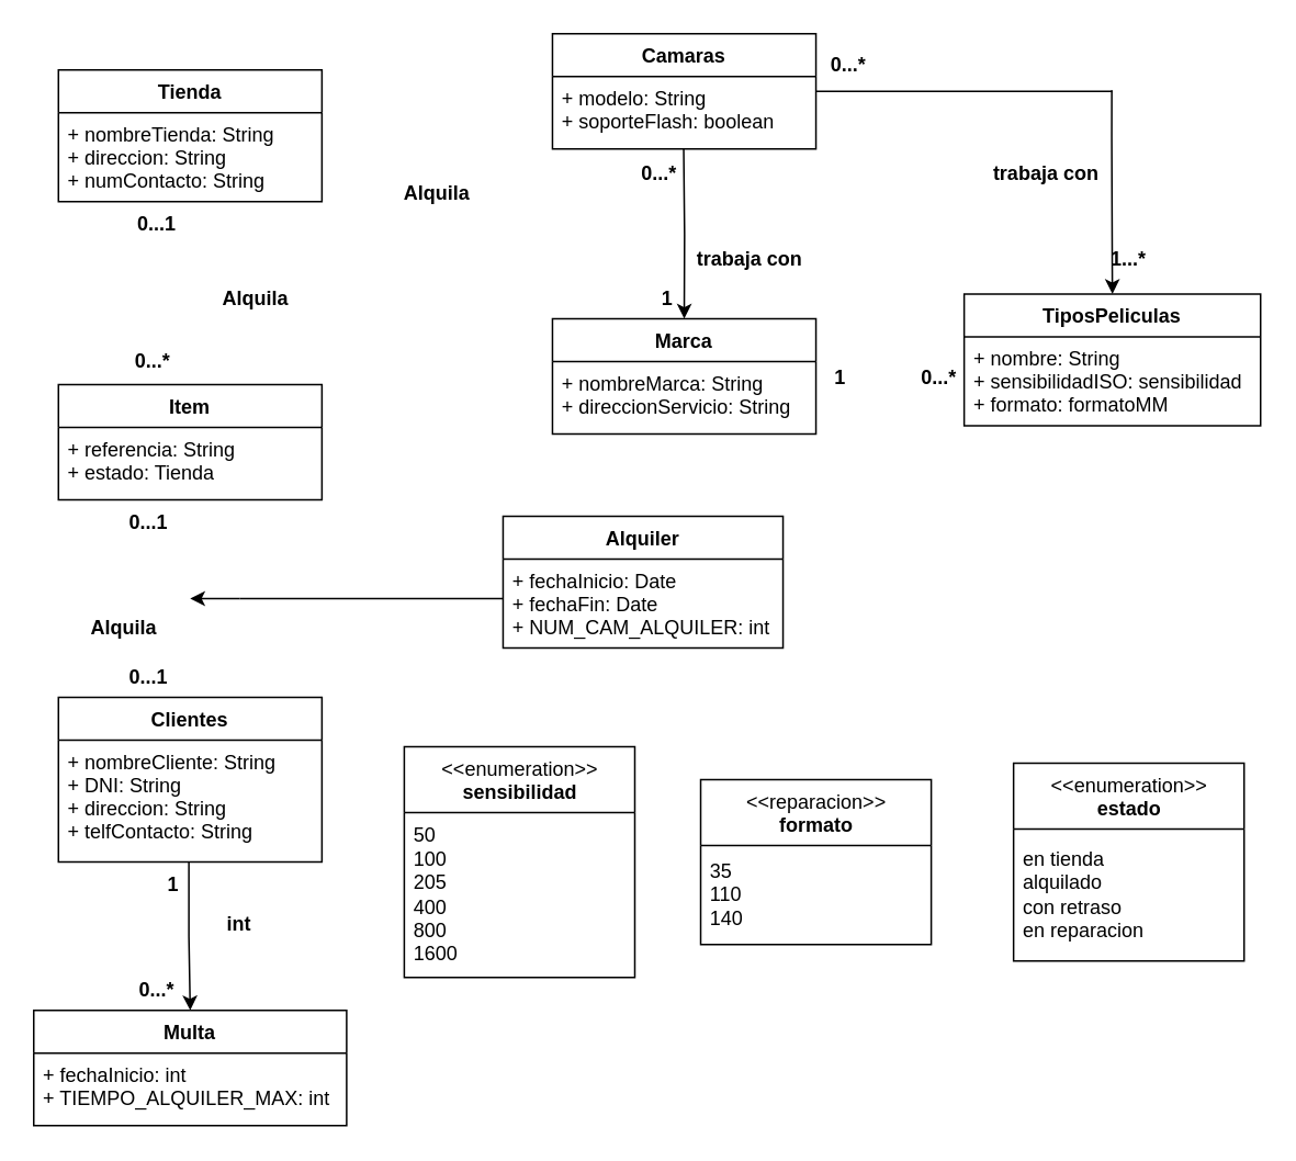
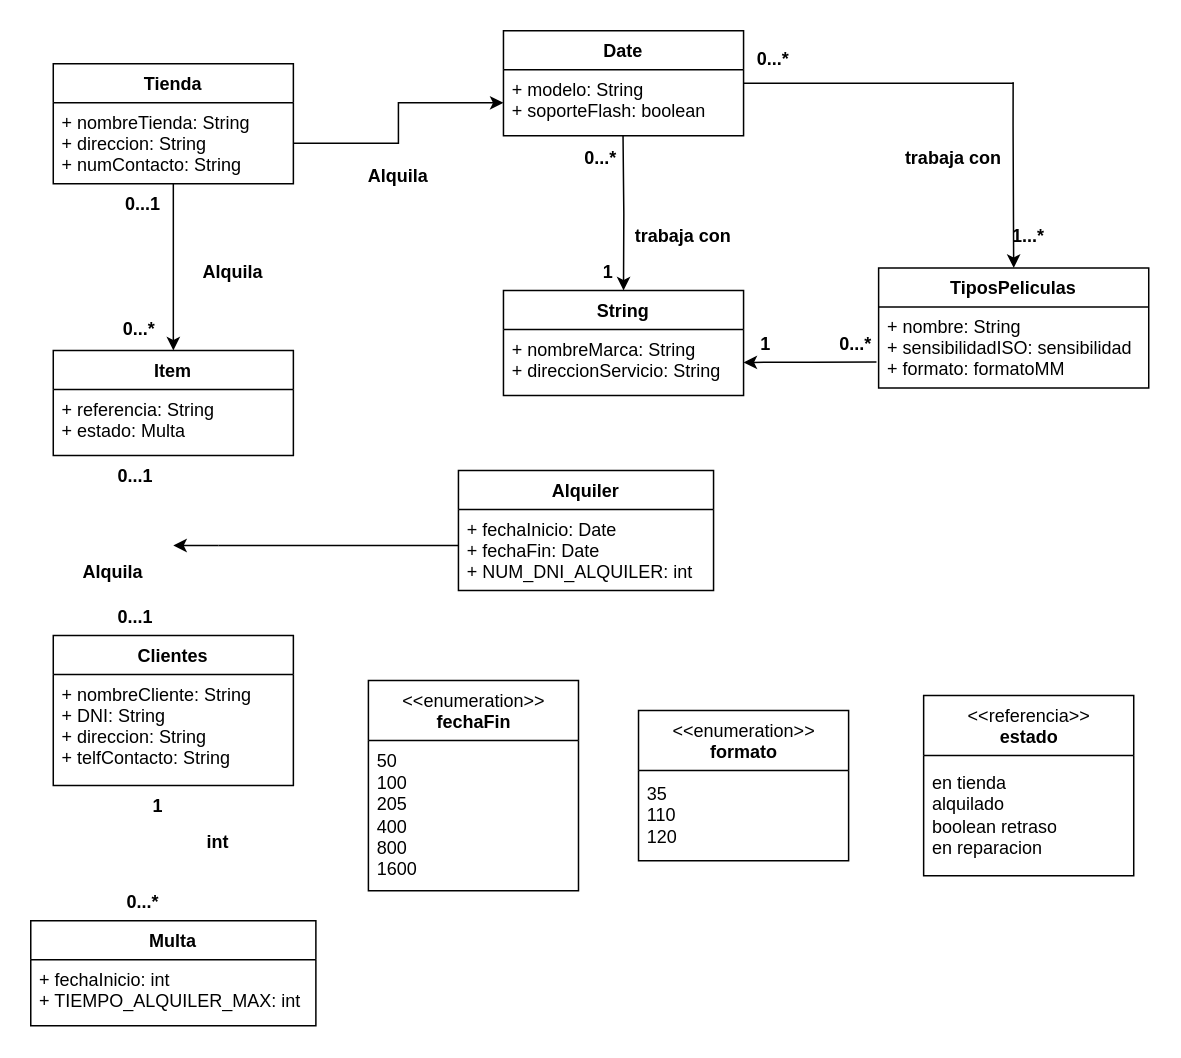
- <mxCell id="5" value="Camaras" style="swimlane;fontStyle=1;align=center;verticalAlign=top;childLayout=stackLayout;horizontal=1;startSize=26;horizontalStack=0;resizeParent=1;resizeParentMax=0;resizeLast=0;collapsible=1;marginBottom=0;" vertex="1" parent="1"><mxGeometry x="335" y="20" width="160" height="70" as="geometry" /></mxCell>
+ <mxCell id="5" value="Date" style="swimlane;fontStyle=1;align=center;verticalAlign=top;childLayout=stackLayout;horizontal=1;startSize=26;horizontalStack=0;resizeParent=1;resizeParentMax=0;resizeLast=0;collapsible=1;marginBottom=0;" vertex="1" parent="1"><mxGeometry x="335" y="20" width="160" height="70" as="geometry" /></mxCell>
+ <mxCell id="4" style="edgeStyle=orthogonalEdgeStyle;rounded=0;orthogonalLoop=1;jettySize=auto;html=1;entryX=0;entryY=0.5;entryDx=0;entryDy=0;exitX=1;exitY=0.5;exitDx=0;exitDy=0;" edge="1" parent="1" source="3" target="6"><mxGeometry relative="1" as="geometry"><mxPoint x="285" y="77" as="sourcePoint" /></mxGeometry></mxCell>
+ <mxCell id="36" style="edgeStyle=orthogonalEdgeStyle;rounded=0;orthogonalLoop=1;jettySize=auto;html=1;entryX=0.5;entryY=0;entryDx=0;entryDy=0;exitX=0.5;exitY=1;exitDx=0;exitDy=0;" edge="1" parent="1" source="2" target="18"><mxGeometry relative="1" as="geometry"><mxPoint x="115" y="133" as="sourcePoint" /></mxGeometry></mxCell>
- <mxCell id="10" value="Marca" style="swimlane;fontStyle=1;align=center;verticalAlign=top;childLayout=stackLayout;horizontal=1;startSize=26;horizontalStack=0;resizeParent=1;resizeParentMax=0;resizeLast=0;collapsible=1;marginBottom=0;" vertex="1" parent="1"><mxGeometry x="335" y="193" width="160" height="70" as="geometry" /></mxCell>
+ <mxCell id="10" value="String" style="swimlane;fontStyle=1;align=center;verticalAlign=top;childLayout=stackLayout;horizontal=1;startSize=26;horizontalStack=0;resizeParent=1;resizeParentMax=0;resizeLast=0;collapsible=1;marginBottom=0;" vertex="1" parent="1"><mxGeometry x="335" y="193" width="160" height="70" as="geometry" /></mxCell>
+ <mxCell id="12" style="edgeStyle=orthogonalEdgeStyle;rounded=0;orthogonalLoop=1;jettySize=auto;html=1;entryX=1;entryY=0.5;entryDx=0;entryDy=0;exitX=-0.008;exitY=0.681;exitDx=0;exitDy=0;exitPerimeter=0;" edge="1" parent="1" source="9" target="11"><mxGeometry relative="1" as="geometry"><mxPoint x="525" y="245" as="sourcePoint" /></mxGeometry></mxCell>
- <mxCell id="19" value="+ referencia: String&#10;+ estado: Tienda" style="text;strokeColor=none;fillColor=none;align=left;verticalAlign=top;spacingLeft=4;spacingRight=4;overflow=hidden;rotatable=0;points=[[0,0.5],[1,0.5]];portConstraint=eastwest;" vertex="1" parent="18"><mxGeometry y="26" width="160" height="44" as="geometry" /></mxCell>
+ <mxCell id="19" value="+ referencia: String&#10;+ estado: Multa" style="text;strokeColor=none;fillColor=none;align=left;verticalAlign=top;spacingLeft=4;spacingRight=4;overflow=hidden;rotatable=0;points=[[0,0.5],[1,0.5]];portConstraint=eastwest;" vertex="1" parent="18"><mxGeometry y="26" width="160" height="44" as="geometry" /></mxCell>
- <mxCell id="29" value="+ fechaInicio: Date&#10;+ fechaFin: Date&#10;+ NUM_CAM_ALQUILER: int" style="text;strokeColor=none;fillColor=none;align=left;verticalAlign=top;spacingLeft=4;spacingRight=4;overflow=hidden;rotatable=0;points=[[0,0.5],[1,0.5]];portConstraint=eastwest;" vertex="1" parent="28"><mxGeometry y="26" width="170" height="54" as="geometry" /></mxCell>
+ <mxCell id="29" value="+ fechaInicio: Date&#10;+ fechaFin: Date&#10;+ NUM_DNI_ALQUILER: int" style="text;strokeColor=none;fillColor=none;align=left;verticalAlign=top;spacingLeft=4;spacingRight=4;overflow=hidden;rotatable=0;points=[[0,0.5],[1,0.5]];portConstraint=eastwest;" vertex="1" parent="28"><mxGeometry y="26" width="170" height="54" as="geometry" /></mxCell>
- <mxCell id="20" value="&amp;lt;&amp;lt;enumeration&amp;gt;&amp;gt;&lt;br&gt;&lt;b&gt;sensibilidad&lt;/b&gt;" style="swimlane;fontStyle=0;align=center;verticalAlign=top;childLayout=stackLayout;horizontal=1;startSize=40;horizontalStack=0;resizeParent=1;resizeParentMax=0;resizeLast=0;collapsible=0;marginBottom=0;html=1;" vertex="1" parent="1"><mxGeometry x="245" y="453" width="140" height="140" as="geometry" /></mxCell>
+ <mxCell id="20" value="&amp;lt;&amp;lt;enumeration&amp;gt;&amp;gt;&lt;br&gt;&lt;b&gt;fechaFin&lt;/b&gt;" style="swimlane;fontStyle=0;align=center;verticalAlign=top;childLayout=stackLayout;horizontal=1;startSize=40;horizontalStack=0;resizeParent=1;resizeParentMax=0;resizeLast=0;collapsible=0;marginBottom=0;html=1;" vertex="1" parent="1"><mxGeometry x="245" y="453" width="140" height="140" as="geometry" /></mxCell>
- <mxCell id="22" value="&amp;lt;&amp;lt;enumeration&amp;gt;&amp;gt;&lt;br&gt;&lt;b&gt;estado&lt;/b&gt;" style="swimlane;fontStyle=0;align=center;verticalAlign=top;childLayout=stackLayout;horizontal=1;startSize=40;horizontalStack=0;resizeParent=1;resizeParentMax=0;resizeLast=0;collapsible=0;marginBottom=0;html=1;" vertex="1" parent="1"><mxGeometry x="615" y="463" width="140" height="120" as="geometry" /></mxCell>
+ <mxCell id="22" value="&amp;lt;&amp;lt;referencia&amp;gt;&amp;gt;&lt;br&gt;&lt;b&gt;estado&lt;/b&gt;" style="swimlane;fontStyle=0;align=center;verticalAlign=top;childLayout=stackLayout;horizontal=1;startSize=40;horizontalStack=0;resizeParent=1;resizeParentMax=0;resizeLast=0;collapsible=0;marginBottom=0;html=1;" vertex="1" parent="1"><mxGeometry x="615" y="463" width="140" height="120" as="geometry" /></mxCell>
- <mxCell id="24" value="&amp;lt;&amp;lt;reparacion&amp;gt;&amp;gt;&lt;br&gt;&lt;b&gt;formato&lt;/b&gt;" style="swimlane;fontStyle=0;align=center;verticalAlign=top;childLayout=stackLayout;horizontal=1;startSize=40;horizontalStack=0;resizeParent=1;resizeParentMax=0;resizeLast=0;collapsible=0;marginBottom=0;html=1;" vertex="1" parent="1"><mxGeometry x="425" y="473" width="140" height="100" as="geometry" /></mxCell>
+ <mxCell id="24" value="&amp;lt;&amp;lt;enumeration&amp;gt;&amp;gt;&lt;br&gt;&lt;b&gt;formato&lt;/b&gt;" style="swimlane;fontStyle=0;align=center;verticalAlign=top;childLayout=stackLayout;horizontal=1;startSize=40;horizontalStack=0;resizeParent=1;resizeParentMax=0;resizeLast=0;collapsible=0;marginBottom=0;html=1;" vertex="1" parent="1"><mxGeometry x="425" y="473" width="140" height="100" as="geometry" /></mxCell>
- <mxCell id="25" value="35&lt;br&gt;110&lt;br&gt;140" style="text;html=1;strokeColor=none;fillColor=none;align=left;verticalAlign=middle;spacingLeft=4;spacingRight=4;overflow=hidden;rotatable=0;points=[[0,0.5],[1,0.5]];portConstraint=eastwest;" vertex="1" parent="24"><mxGeometry y="40" width="140" height="60" as="geometry" /></mxCell>
+ <mxCell id="25" value="35&lt;br&gt;110&lt;br&gt;120" style="text;html=1;strokeColor=none;fillColor=none;align=left;verticalAlign=middle;spacingLeft=4;spacingRight=4;overflow=hidden;rotatable=0;points=[[0,0.5],[1,0.5]];portConstraint=eastwest;" vertex="1" parent="24"><mxGeometry y="40" width="140" height="60" as="geometry" /></mxCell>
- <mxCell id="23" value="en tienda&lt;br&gt;alquilado&lt;br&gt;con retraso&lt;br&gt;en reparacion" style="text;html=1;strokeColor=none;fillColor=none;align=left;verticalAlign=middle;spacingLeft=4;spacingRight=4;overflow=hidden;rotatable=0;points=[[0,0.5],[1,0.5]];portConstraint=eastwest;" vertex="1" parent="22"><mxGeometry y="40" width="140" height="80" as="geometry" /></mxCell>
+ <mxCell id="23" value="en tienda&lt;br&gt;alquilado&lt;br&gt;boolean retraso&lt;br&gt;en reparacion" style="text;html=1;strokeColor=none;fillColor=none;align=left;verticalAlign=middle;spacingLeft=4;spacingRight=4;overflow=hidden;rotatable=0;points=[[0,0.5],[1,0.5]];portConstraint=eastwest;" vertex="1" parent="22"><mxGeometry y="40" width="140" height="80" as="geometry" /></mxCell>
- <mxCell id="35" style="edgeStyle=orthogonalEdgeStyle;rounded=0;orthogonalLoop=1;jettySize=auto;html=1;entryX=0.5;entryY=0;entryDx=0;entryDy=0;exitX=0.495;exitY=0.999;exitDx=0;exitDy=0;exitPerimeter=0;" edge="1" parent="1" source="27" target="33"><mxGeometry relative="1" as="geometry"><mxPoint x="118" y="553" as="sourcePoint" /></mxGeometry></mxCell>
